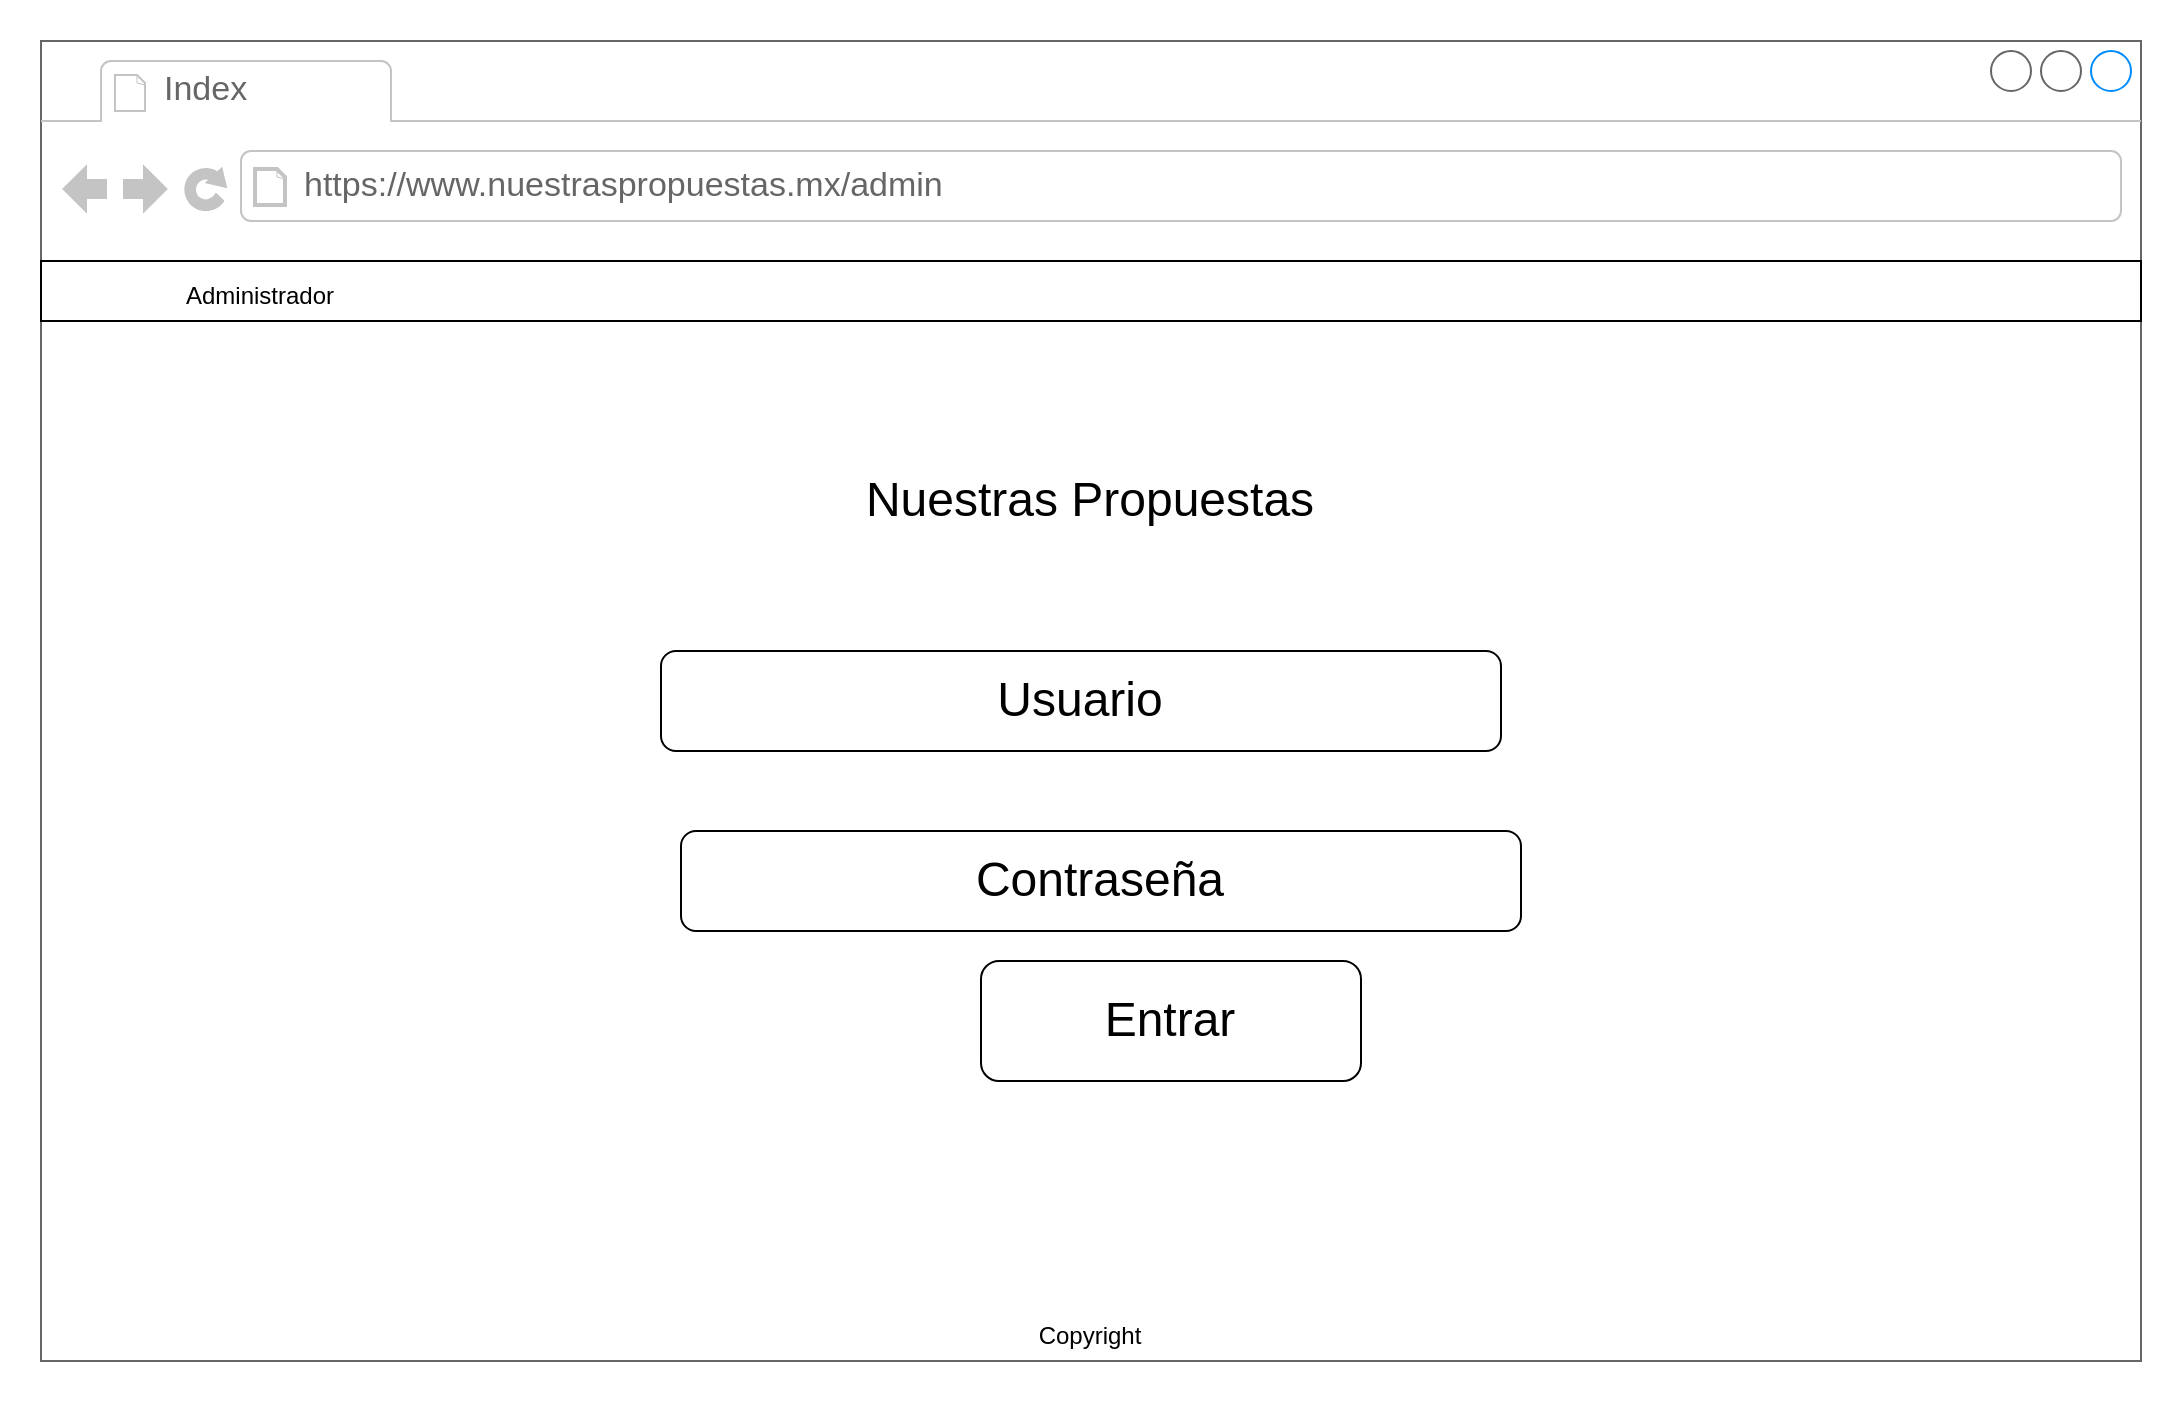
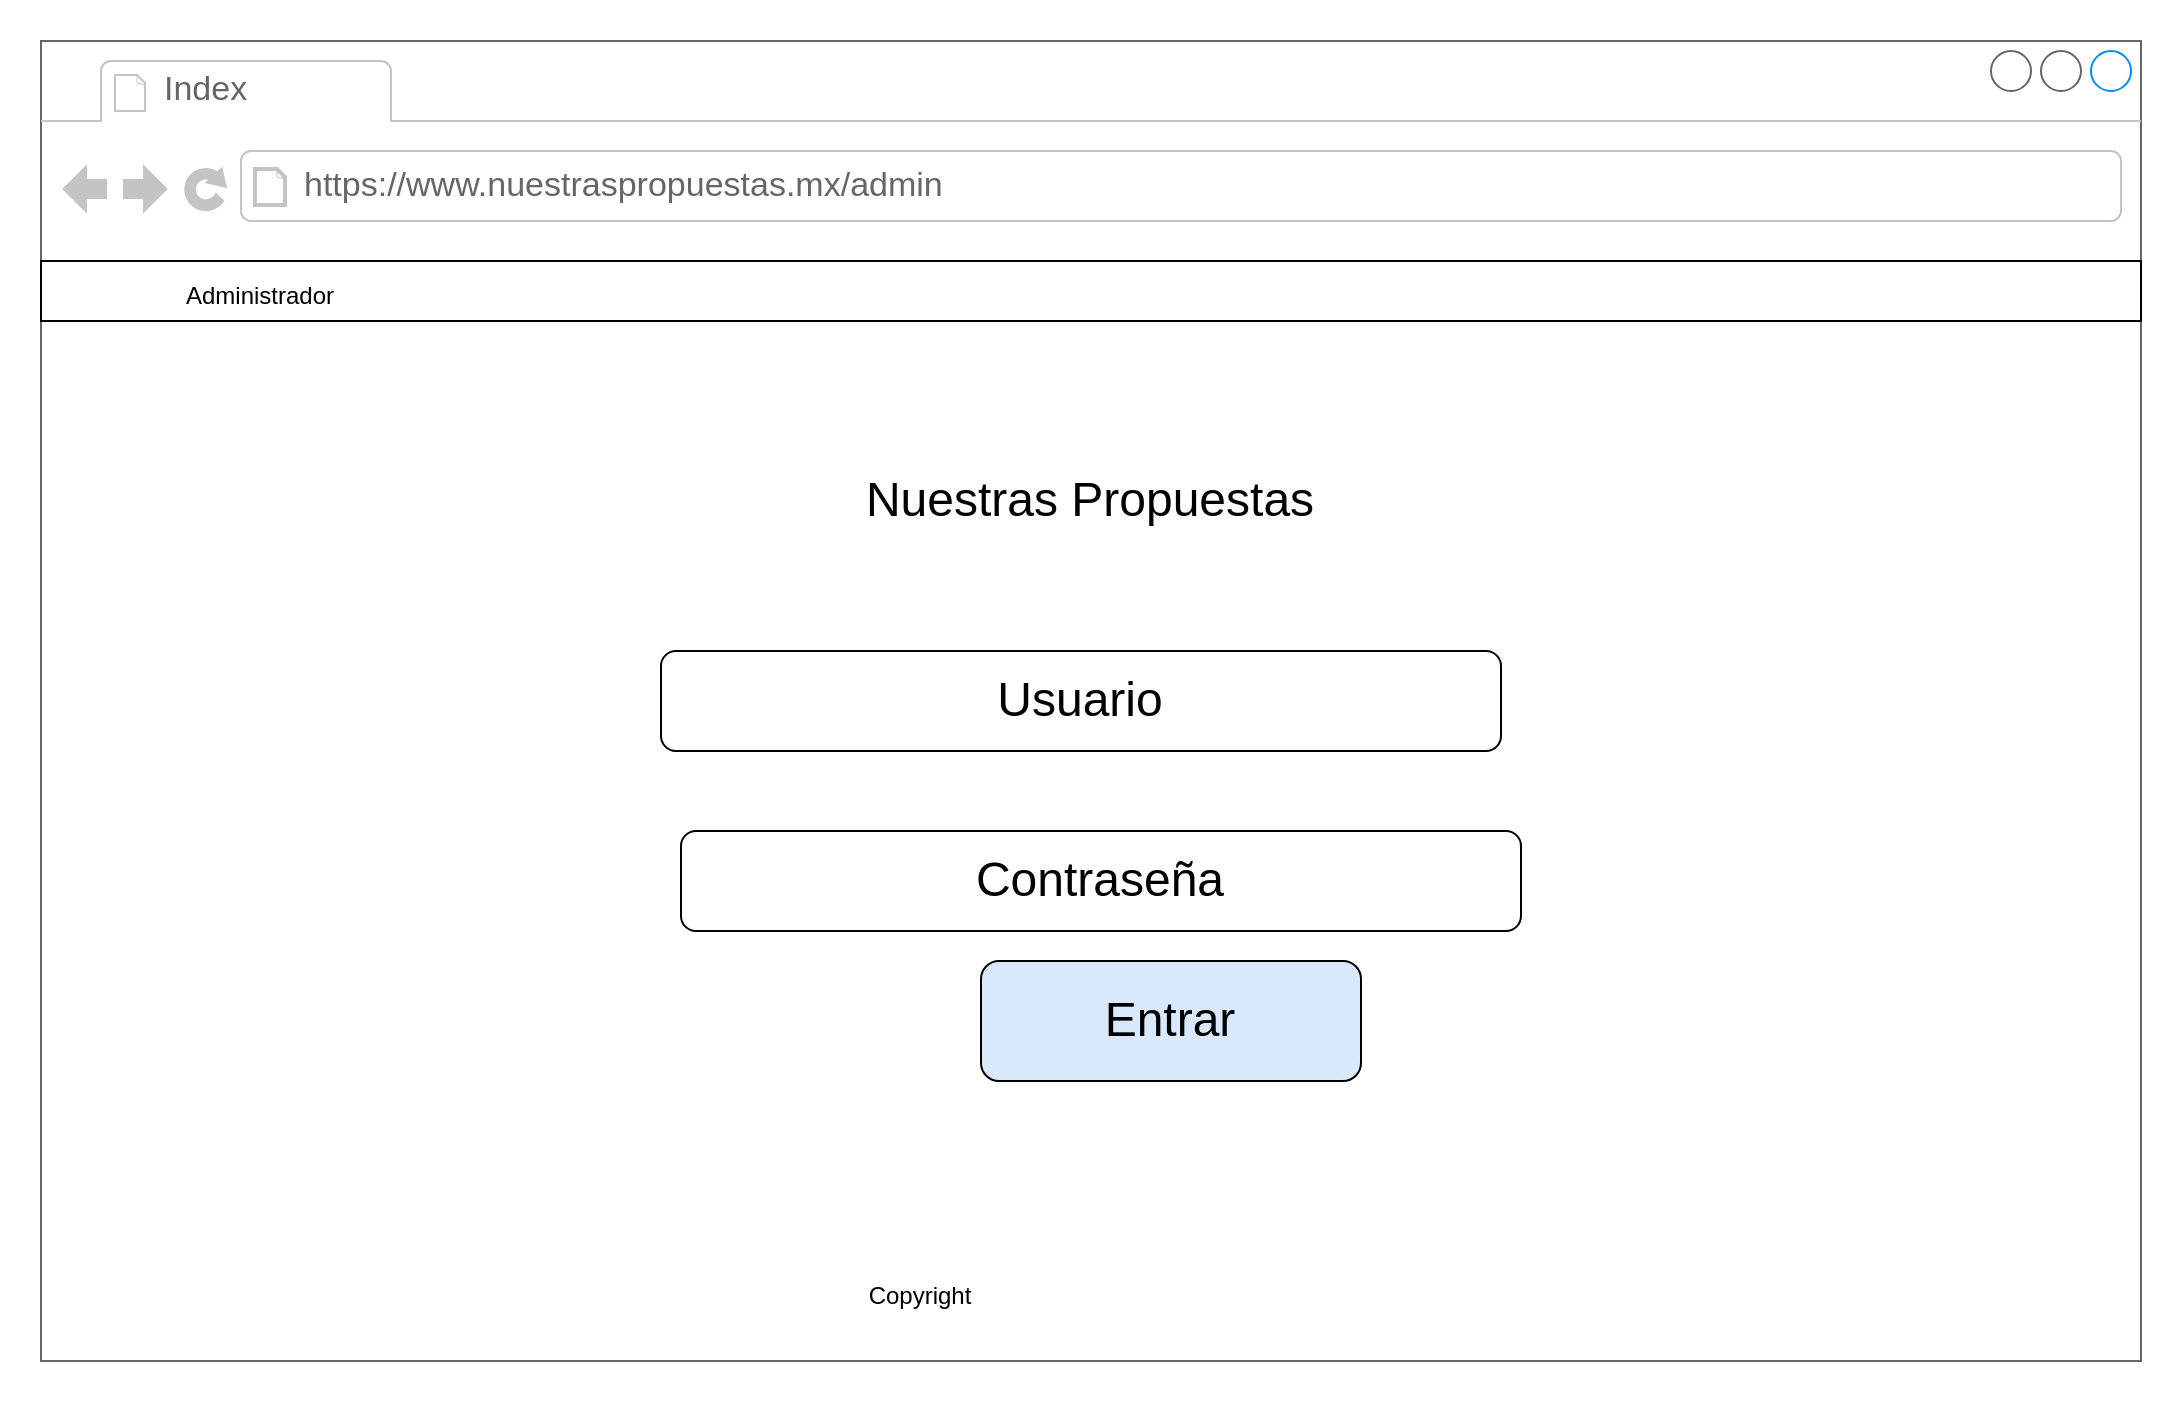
- <mxCell id="11" value="Entrar" style="rounded=1;whiteSpace=wrap;html=1;fontSize=24;" vertex="1" parent="2"><mxGeometry x="470" y="460" width="190" height="60" as="geometry" /></mxCell>
+ <mxCell id="11" value="Entrar" style="rounded=1;whiteSpace=wrap;html=1;fontSize=24;fillColor=#dae8fc;" vertex="1" parent="2"><mxGeometry x="470" y="460" width="190" height="60" as="geometry" /></mxCell>
- <mxCell id="7" value="Copyright" style="text;html=1;strokeColor=none;fillColor=none;align=center;verticalAlign=middle;whiteSpace=wrap;rounded=0;" parent="2" vertex="1"><mxGeometry x="445" y="635" width="160" height="25" as="geometry" /></mxCell>
+ <mxCell id="7" value="Copyright" style="text;html=1;strokeColor=none;fillColor=none;align=center;verticalAlign=middle;whiteSpace=wrap;rounded=0;" parent="2" vertex="1"><mxGeometry x="360" y="615" width="160" height="25" as="geometry" /></mxCell>
